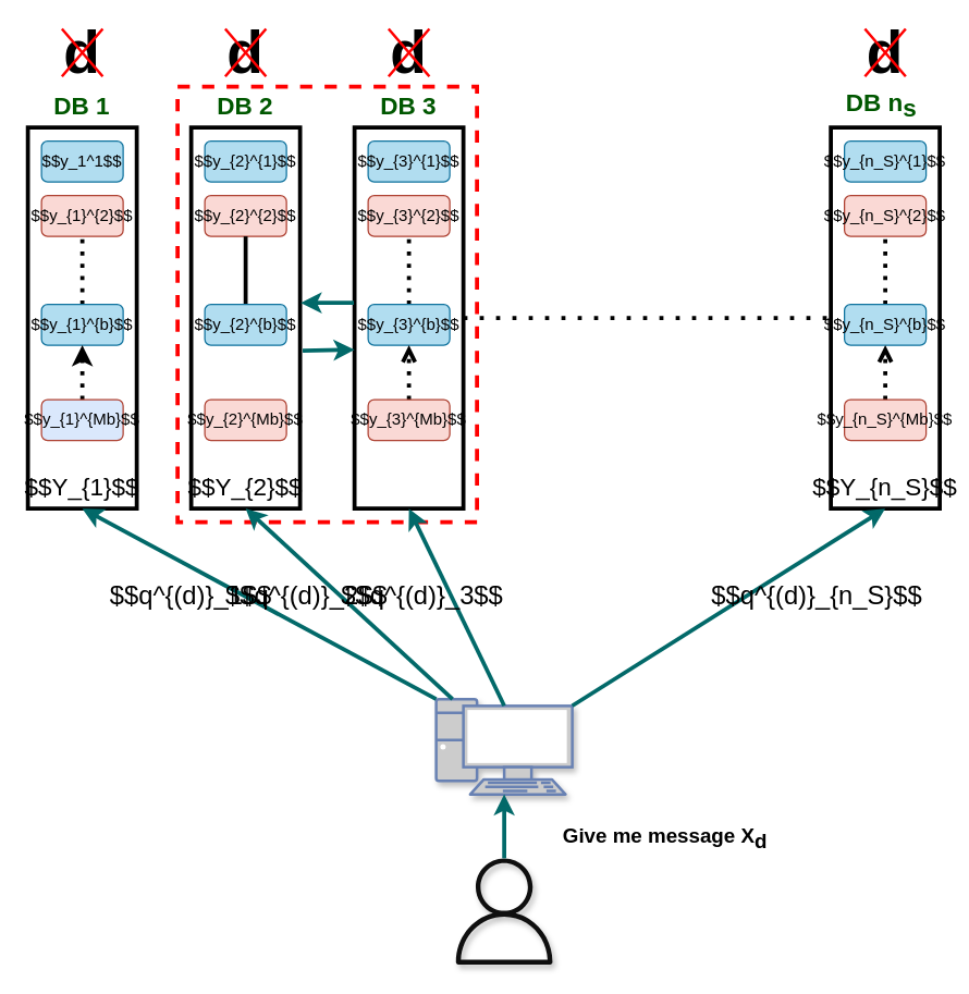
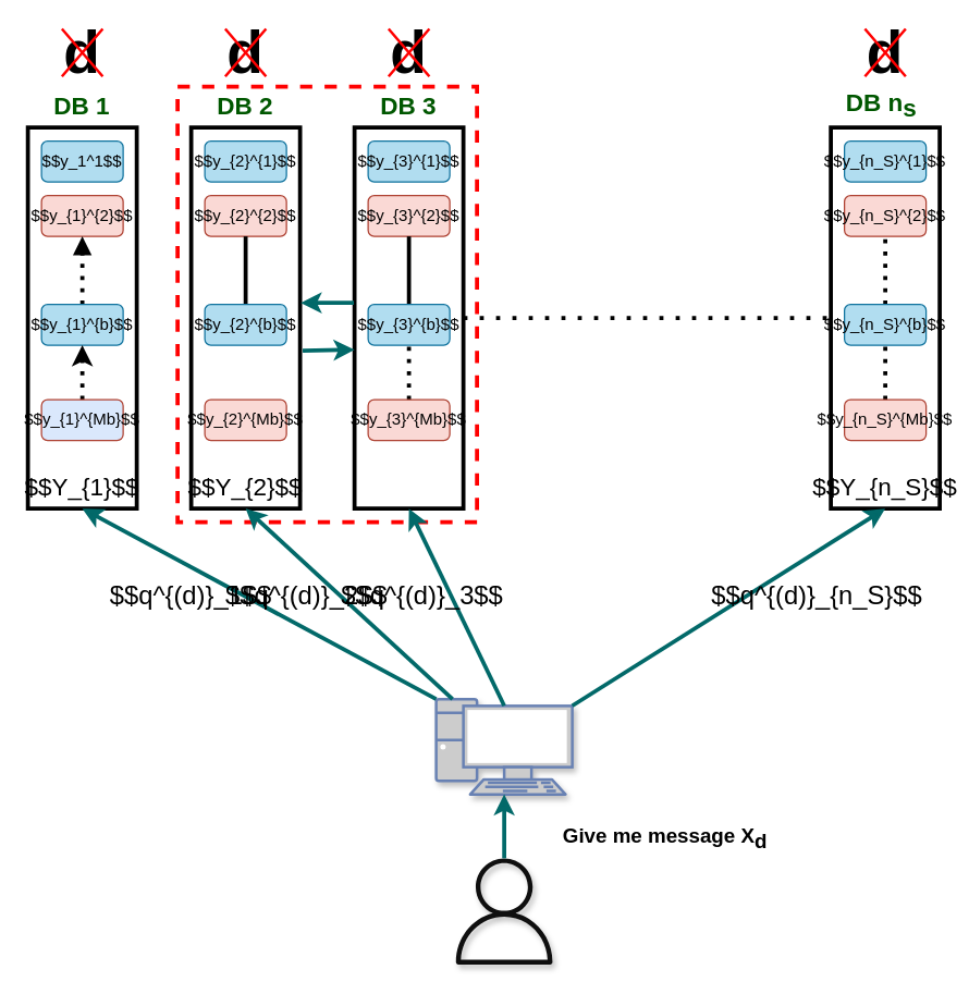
- <mxCell id="5" value="" style="endArrow=none;dashed=1;html=1;rounded=0;strokeColor=#000000;entryX=0.5;entryY=1;entryDx=0;entryDy=0;exitX=0.5;exitY=0;exitDx=0;exitDy=0;dashPattern=1 2;strokeWidth=3;targetPerimeterSpacing=0;endSize=6;" parent="1" source="6" target="4" edge="1"><mxGeometry width="50" height="50" relative="1" as="geometry"><mxPoint x="30" y="303" as="sourcePoint" /><mxPoint x="80" y="193" as="targetPoint" /></mxGeometry></mxCell>
+ <mxCell id="5" value="" style="endArrow=block;dashed=1;html=1;rounded=0;strokeColor=#000000;entryX=0.5;entryY=1;entryDx=0;entryDy=0;exitX=0.5;exitY=0;exitDx=0;exitDy=0;dashPattern=1 2;strokeWidth=3;targetPerimeterSpacing=0;endSize=6;" parent="1" source="6" target="4" edge="1"><mxGeometry width="50" height="50" relative="1" as="geometry"><mxPoint x="30" y="303" as="sourcePoint" /><mxPoint x="80" y="193" as="targetPoint" /></mxGeometry></mxCell>
- <mxCell id="18" value="" style="endArrow=none;dashed=1;html=1;rounded=0;strokeColor=#000000;entryX=0.5;entryY=1;entryDx=0;entryDy=0;exitX=0.5;exitY=0;exitDx=0;exitDy=0;dashPattern=1 2;strokeWidth=3;targetPerimeterSpacing=0;endSize=6;" parent="1" source="19" target="17" edge="1"><mxGeometry width="50" height="50" relative="1" as="geometry"><mxPoint x="270" y="303" as="sourcePoint" /><mxPoint x="320" y="193" as="targetPoint" /></mxGeometry></mxCell>
+ <mxCell id="18" value="" style="endArrow=none;dashed=0;html=1;rounded=0;strokeColor=#000000;entryX=0.5;entryY=1;entryDx=0;entryDy=0;exitX=0.5;exitY=0;exitDx=0;exitDy=0;dashPattern=1 2;strokeWidth=3;targetPerimeterSpacing=0;endSize=6;" parent="1" source="19" target="17" edge="1"><mxGeometry width="50" height="50" relative="1" as="geometry"><mxPoint x="270" y="303" as="sourcePoint" /><mxPoint x="320" y="193" as="targetPoint" /></mxGeometry></mxCell>
- <mxCell id="27" value="" style="endArrow=open;dashed=1;html=1;rounded=0;strokeColor=#000000;exitX=0.5;exitY=0;exitDx=0;exitDy=0;dashPattern=1 2;strokeWidth=3;targetPerimeterSpacing=0;endSize=6;entryX=0.5;entryY=1;entryDx=0;entryDy=0;" parent="1" source="28" target="26" edge="1"><mxGeometry width="50" height="50" relative="1" as="geometry"><mxPoint x="620" y="373" as="sourcePoint" /><mxPoint x="640" y="263" as="targetPoint" /></mxGeometry></mxCell>
+ <mxCell id="27" value="" style="endArrow=none;dashed=1;html=1;rounded=0;strokeColor=#000000;exitX=0.5;exitY=0;exitDx=0;exitDy=0;dashPattern=1 2;strokeWidth=3;targetPerimeterSpacing=0;endSize=6;entryX=0.5;entryY=1;entryDx=0;entryDy=0;" parent="1" source="28" target="26" edge="1"><mxGeometry width="50" height="50" relative="1" as="geometry"><mxPoint x="620" y="373" as="sourcePoint" /><mxPoint x="640" y="263" as="targetPoint" /></mxGeometry></mxCell>
- <mxCell id="20" value="" style="endArrow=open;dashed=1;html=1;rounded=0;strokeColor=#000000;exitX=0.5;exitY=0;exitDx=0;exitDy=0;dashPattern=1 2;strokeWidth=3;targetPerimeterSpacing=0;endSize=6;entryX=0.5;entryY=1;entryDx=0;entryDy=0;" parent="1" source="21" target="19" edge="1"><mxGeometry width="50" height="50" relative="1" as="geometry"><mxPoint x="270" y="373" as="sourcePoint" /><mxPoint x="290" y="263" as="targetPoint" /></mxGeometry></mxCell>
+ <mxCell id="20" value="" style="endArrow=none;dashed=1;html=1;rounded=0;strokeColor=#000000;exitX=0.5;exitY=0;exitDx=0;exitDy=0;dashPattern=1 2;strokeWidth=3;targetPerimeterSpacing=0;endSize=6;entryX=0.5;entryY=1;entryDx=0;entryDy=0;" parent="1" source="21" target="19" edge="1"><mxGeometry width="50" height="50" relative="1" as="geometry"><mxPoint x="270" y="373" as="sourcePoint" /><mxPoint x="290" y="263" as="targetPoint" /></mxGeometry></mxCell>
